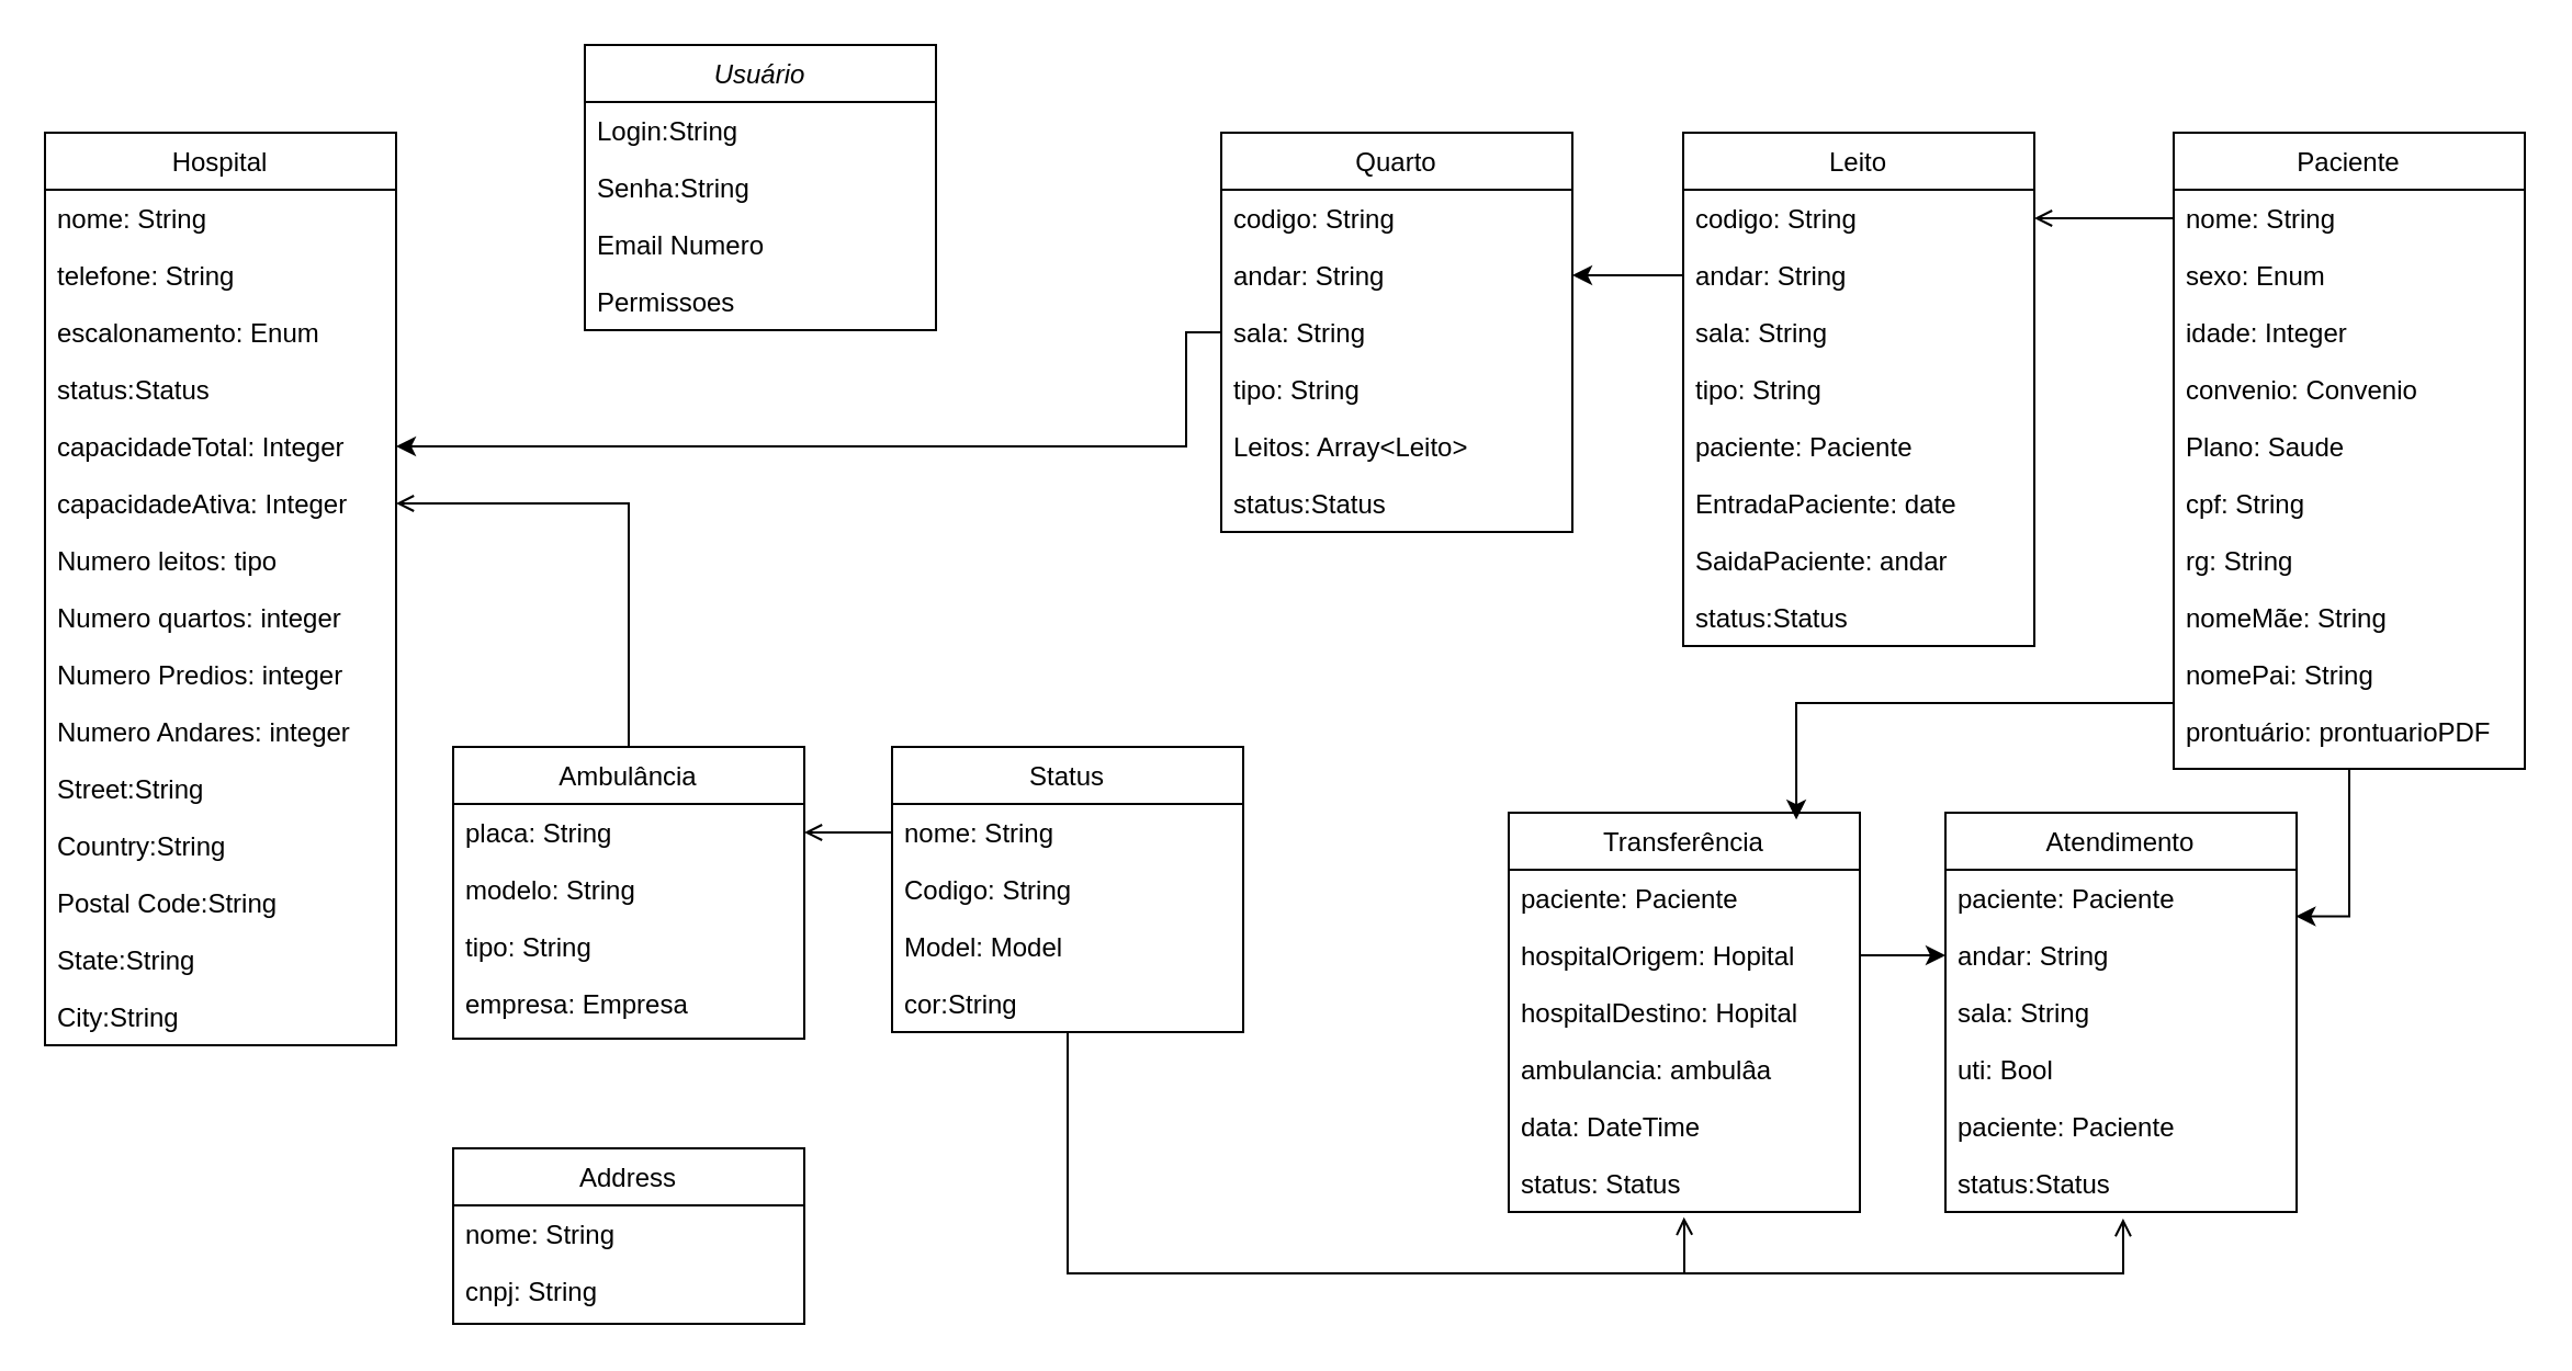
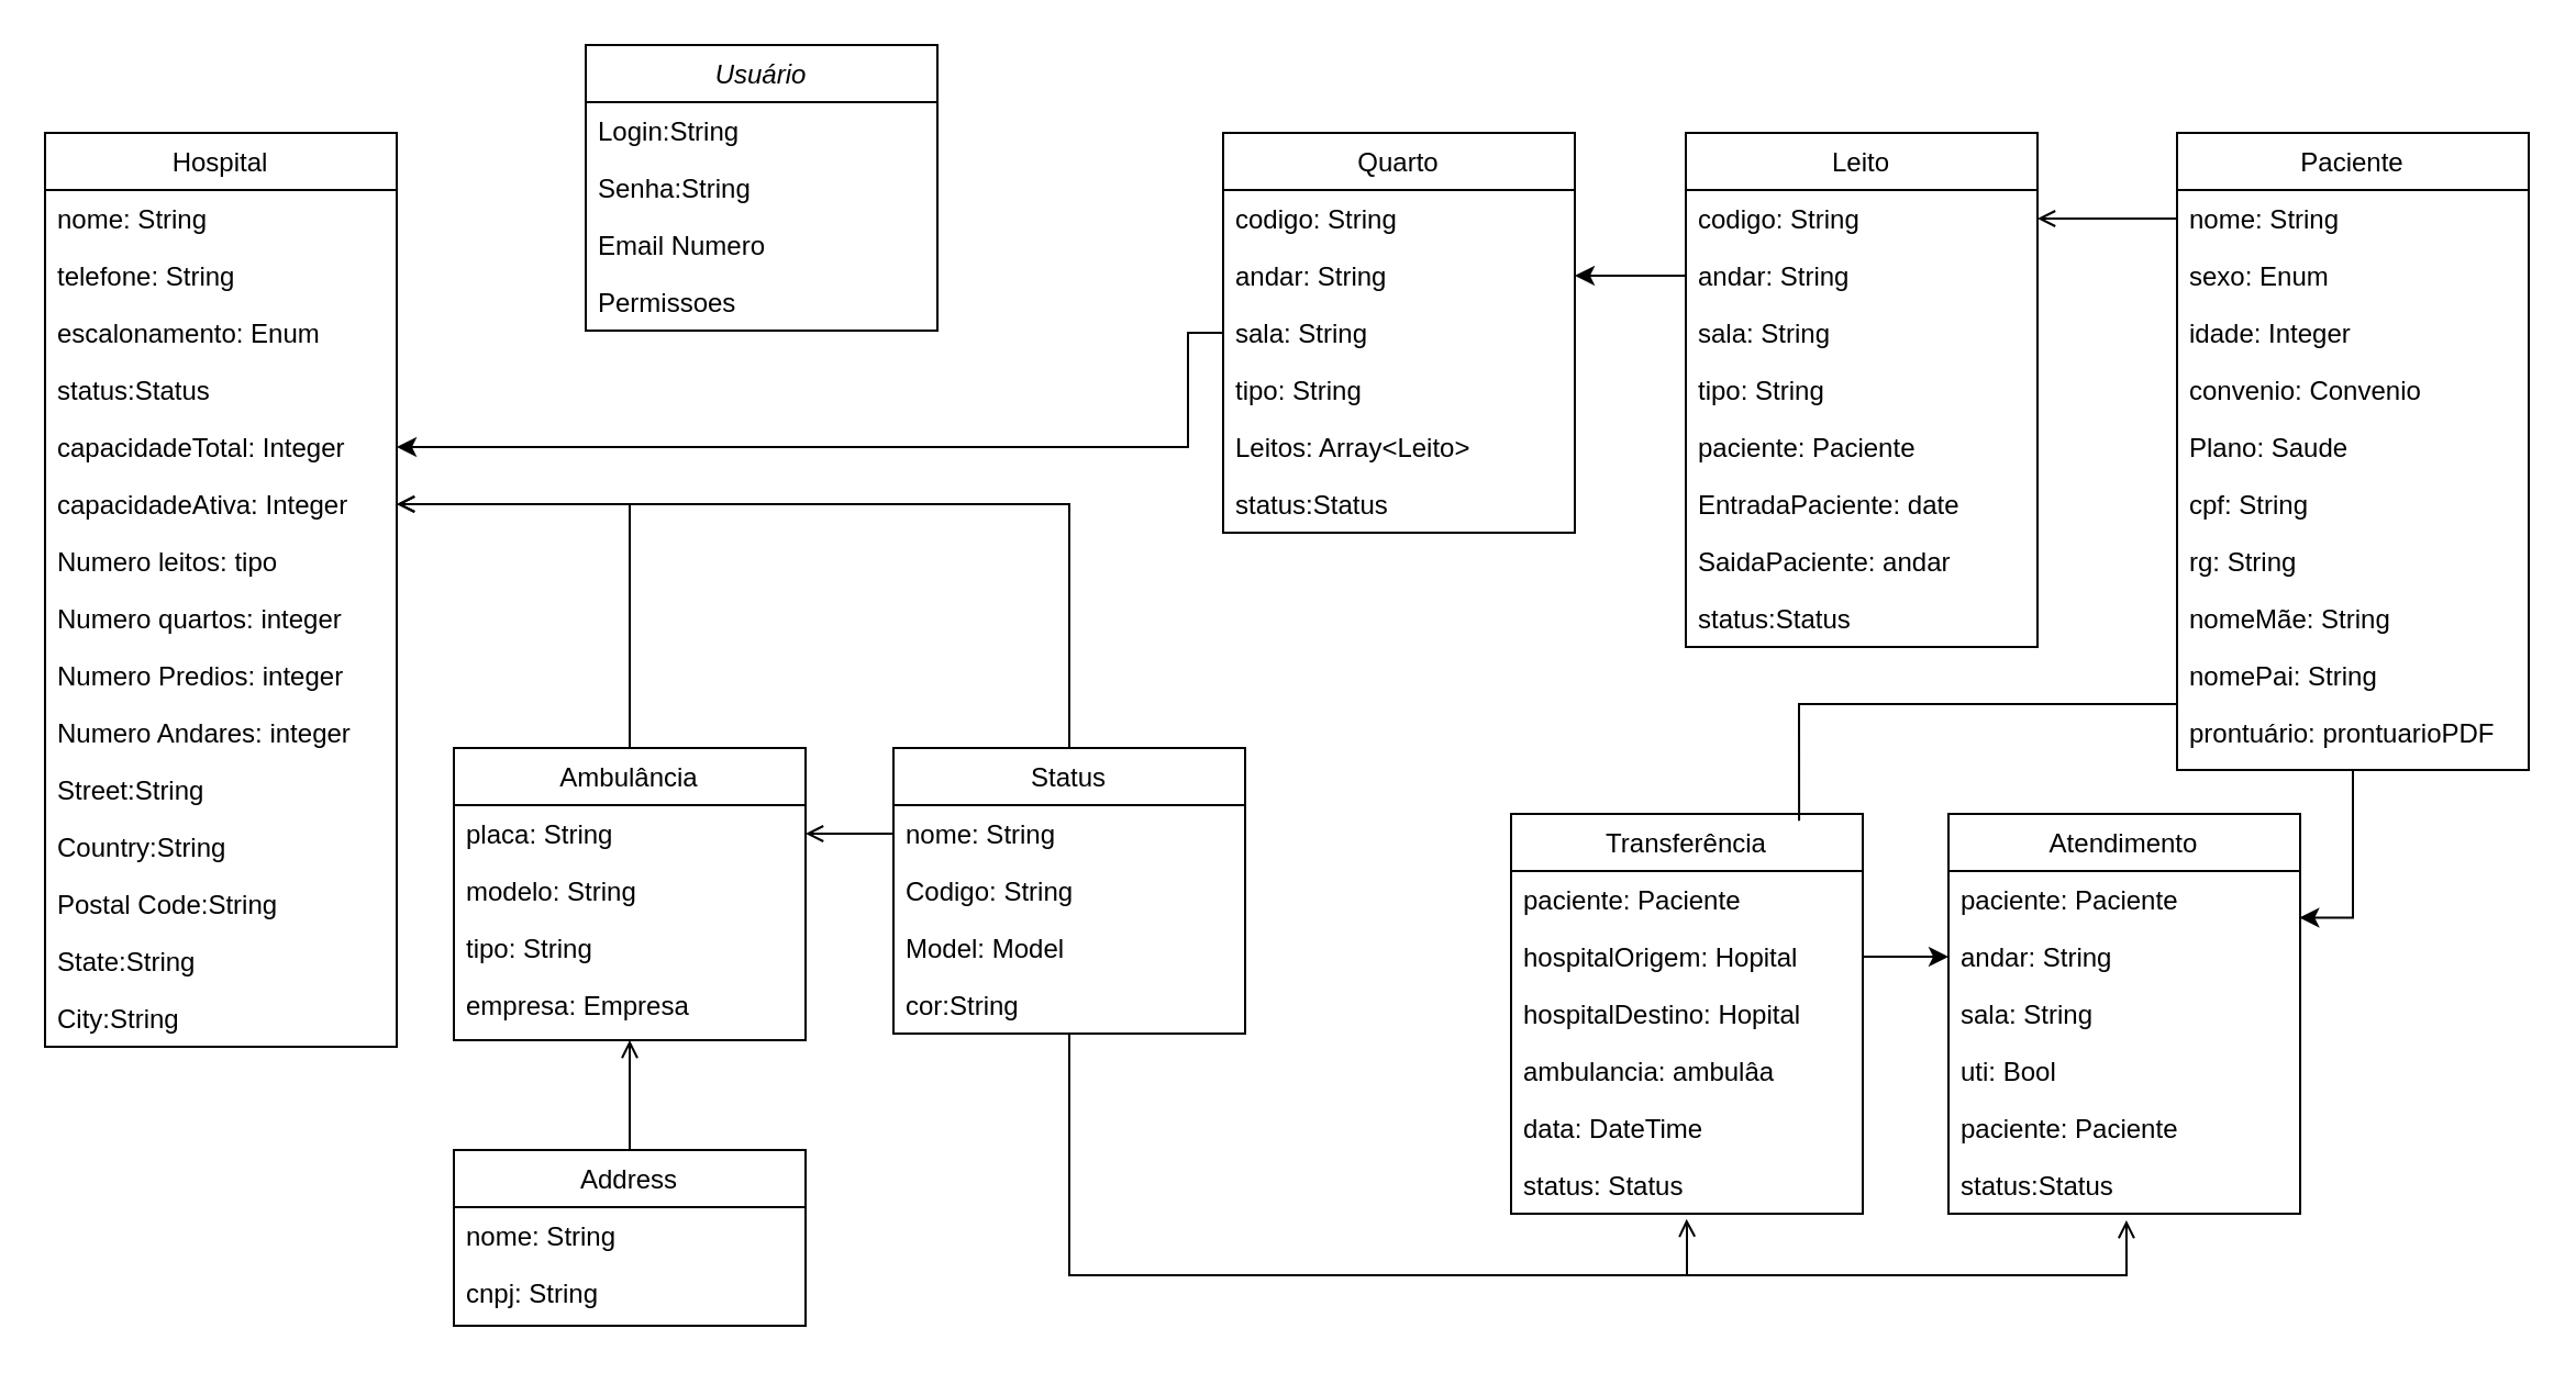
+ <mxCell id="24" style="edgeStyle=orthogonalEdgeStyle;rounded=0;orthogonalLoop=1;jettySize=auto;html=1;endArrow=open;endFill=0;" edge="1" parent="1" source="25" target="13"><mxGeometry relative="1" as="geometry"><mxPoint x="416" y="190" as="targetPoint" /></mxGeometry></mxCell>
- <mxCell id="88" style="edgeStyle=orthogonalEdgeStyle;rounded=0;orthogonalLoop=1;jettySize=auto;html=1;entryX=0.819;entryY=0.017;entryDx=0;entryDy=0;entryPerimeter=0;" edge="1" parent="1" source="73" target="40"><mxGeometry relative="1" as="geometry"><Array as="points"><mxPoint x="818" y="320" /></Array></mxGeometry></mxCell>
+ <mxCell id="88" style="edgeStyle=orthogonalEdgeStyle;rounded=0;orthogonalLoop=1;jettySize=auto;html=1;entryX=0.819;entryY=0.017;entryDx=0;entryDy=0;entryPerimeter=0;endArrow=none;" edge="1" parent="1" source="73" target="40"><mxGeometry relative="1" as="geometry"><Array as="points"><mxPoint x="818" y="320" /></Array></mxGeometry></mxCell>
+ <mxCell id="36" style="edgeStyle=orthogonalEdgeStyle;rounded=0;orthogonalLoop=1;jettySize=auto;html=1;entryX=0.5;entryY=1;entryDx=0;entryDy=0;endArrow=open;endFill=0;" parent="1" source="37" target="31" edge="1"><mxGeometry relative="1" as="geometry" /></mxCell>
